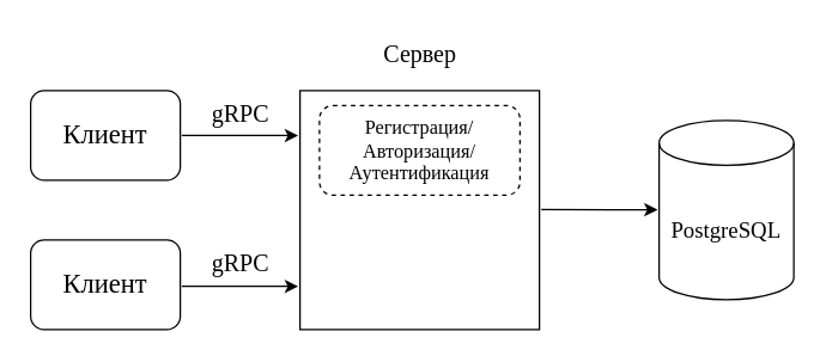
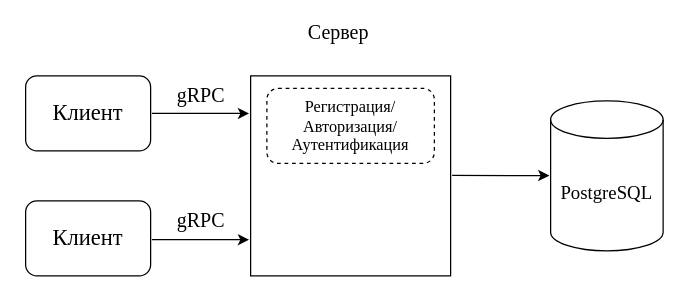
- <mxCell id="12" value="&lt;font face=&quot;Times New Roman&quot;&gt;&lt;span style=&quot;font-size: 16px;&quot;&gt;Сервер&lt;/span&gt;&lt;/font&gt;" style="text;html=1;align=center;verticalAlign=middle;resizable=0;points=[];autosize=1;strokeColor=none;fillColor=none;" parent="1" vertex="1"><mxGeometry x="245" y="20" width="70" height="30" as="geometry" /></mxCell>
+ <mxCell id="12" value="&lt;font face=&quot;Times New Roman&quot;&gt;&lt;span style=&quot;font-size: 16px;&quot;&gt;Сервер&lt;/span&gt;&lt;/font&gt;" style="text;html=1;align=center;verticalAlign=middle;resizable=0;points=[];autosize=1;strokeColor=none;fillColor=none;" parent="1" vertex="1"><mxGeometry x="235" y="10" width="70" height="30" as="geometry" /></mxCell>
